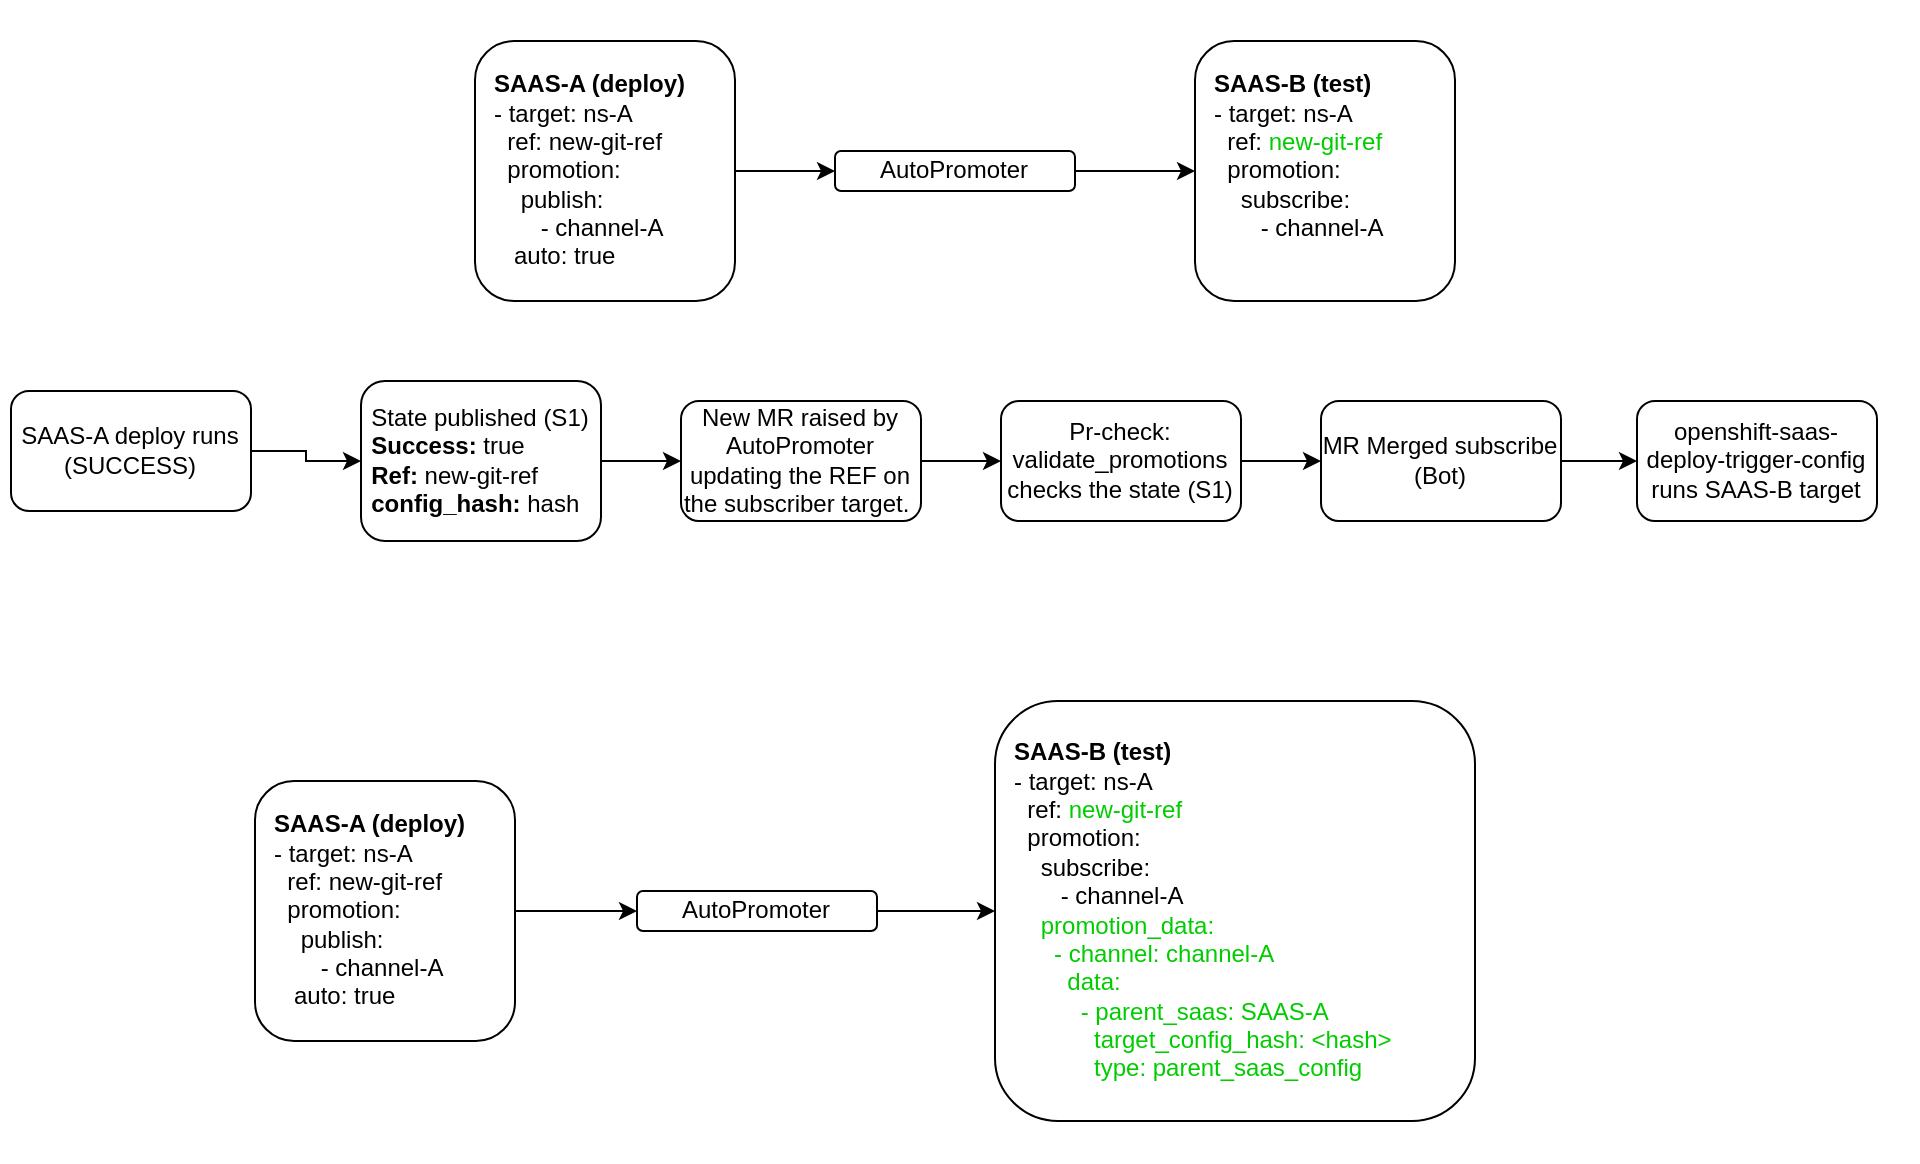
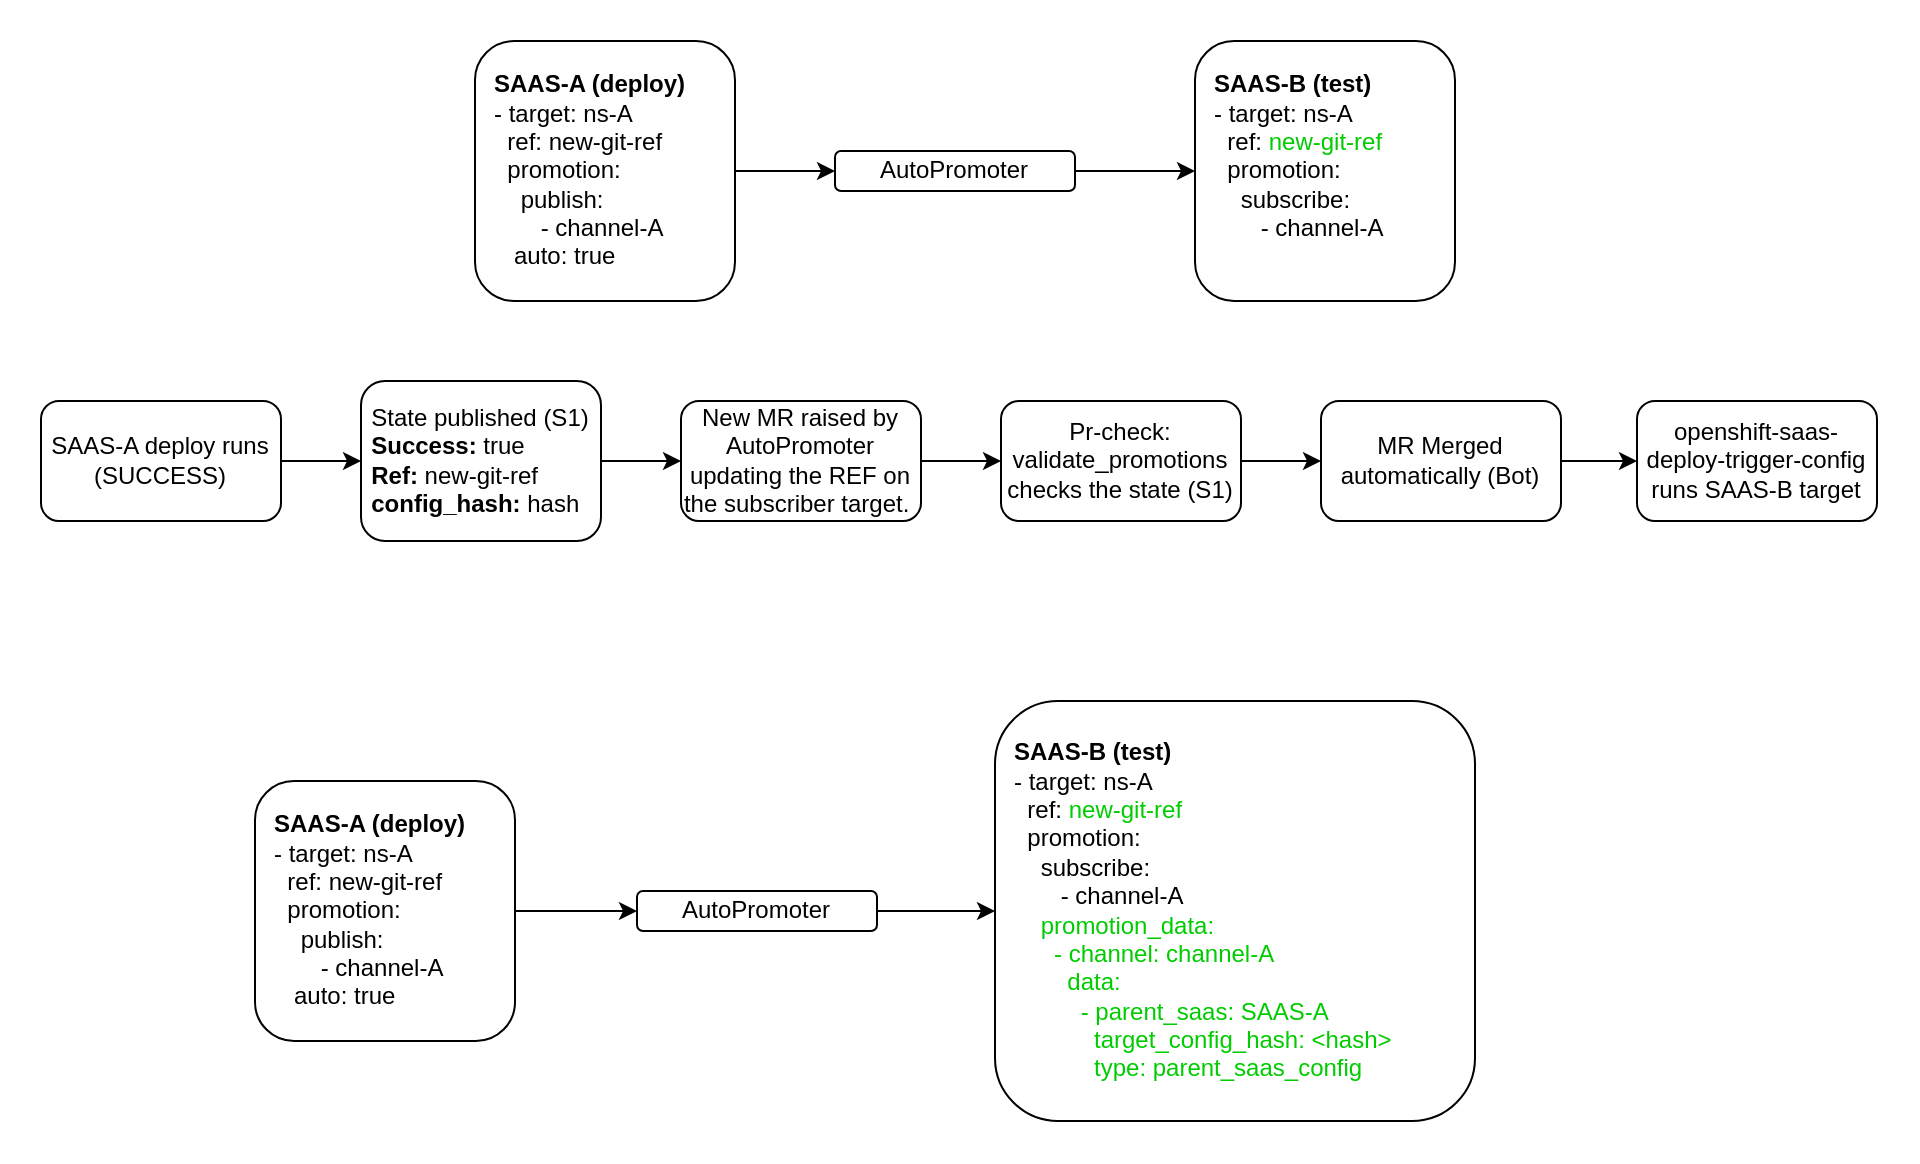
- <mxCell id="8" value="SAAS-A deploy runs&lt;br&gt;(SUCCESS)" style="rounded=1;whiteSpace=wrap;html=1;" vertex="1" parent="1"><mxGeometry x="5" y="195" width="120" height="60" as="geometry" /></mxCell>
+ <mxCell id="8" value="SAAS-A deploy runs&lt;br&gt;(SUCCESS)" style="rounded=1;whiteSpace=wrap;html=1;" vertex="1" parent="1"><mxGeometry x="20" y="200" width="120" height="60" as="geometry" /></mxCell>
- <mxCell id="16" value="MR Merged subscribe (Bot)" style="rounded=1;whiteSpace=wrap;html=1;" vertex="1" parent="1"><mxGeometry x="660" y="200" width="120" height="60" as="geometry" /></mxCell>
+ <mxCell id="16" value="MR Merged automatically (Bot)" style="rounded=1;whiteSpace=wrap;html=1;" vertex="1" parent="1"><mxGeometry x="660" y="200" width="120" height="60" as="geometry" /></mxCell>
